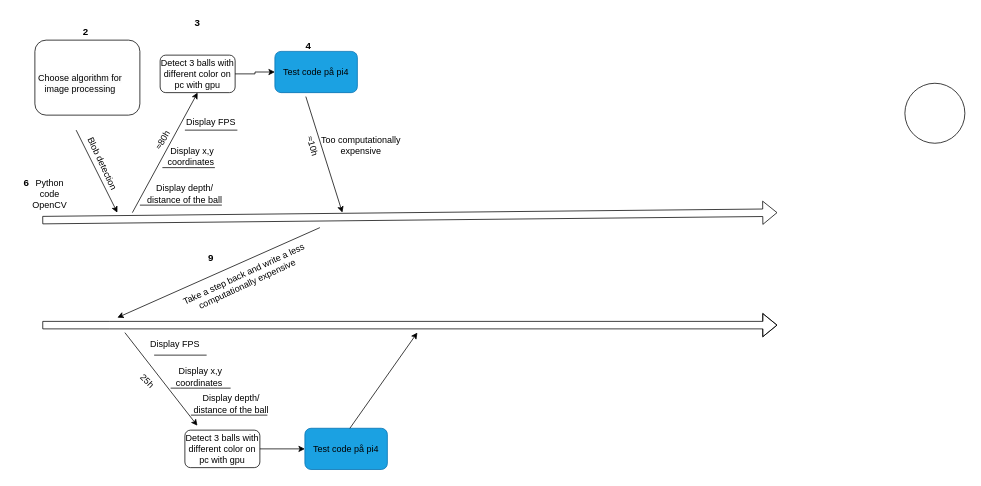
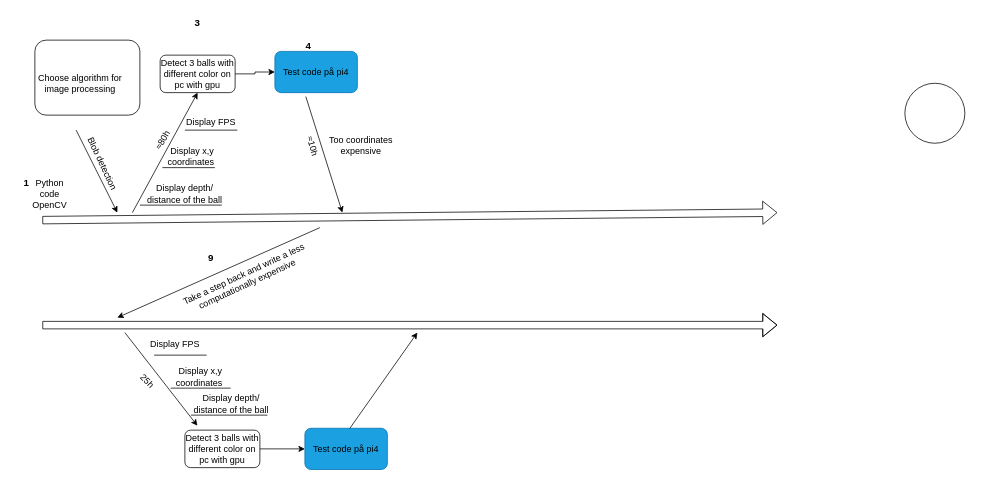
- <mxCell id="43" value="&lt;b&gt;&lt;font style=&quot;font-size: 13px;&quot;&gt;2&lt;/font&gt;&lt;/b&gt;" style="text;html=1;strokeColor=none;fillColor=none;align=center;verticalAlign=middle;whiteSpace=wrap;rounded=0;" parent="1" vertex="1"><mxGeometry x="99" y="32" width="30" height="20" as="geometry" /></mxCell>
- <mxCell id="21" value="Too computationally expensive" style="text;html=1;strokeColor=none;fillColor=none;align=center;verticalAlign=middle;whiteSpace=wrap;rounded=0;" parent="1" vertex="1"><mxGeometry x="426" y="178" width="110" height="30" as="geometry" /></mxCell>
+ <mxCell id="21" value="Too coordinates expensive" style="text;html=1;strokeColor=none;fillColor=none;align=center;verticalAlign=middle;whiteSpace=wrap;rounded=0;" parent="1" vertex="1"><mxGeometry x="426" y="178" width="110" height="30" as="geometry" /></mxCell>
- <mxCell id="42" value="&lt;b&gt;&lt;font style=&quot;font-size: 13px;&quot;&gt;6&lt;/font&gt;&lt;/b&gt;" style="text;html=1;strokeColor=none;fillColor=none;align=center;verticalAlign=middle;whiteSpace=wrap;rounded=0;" parent="1" vertex="1"><mxGeometry x="20" y="233" width="30" height="20" as="geometry" /></mxCell>
+ <mxCell id="42" value="&lt;b&gt;&lt;font style=&quot;font-size: 13px;&quot;&gt;1&lt;/font&gt;&lt;/b&gt;" style="text;html=1;strokeColor=none;fillColor=none;align=center;verticalAlign=middle;whiteSpace=wrap;rounded=0;" parent="1" vertex="1"><mxGeometry x="20" y="233" width="30" height="20" as="geometry" /></mxCell>
